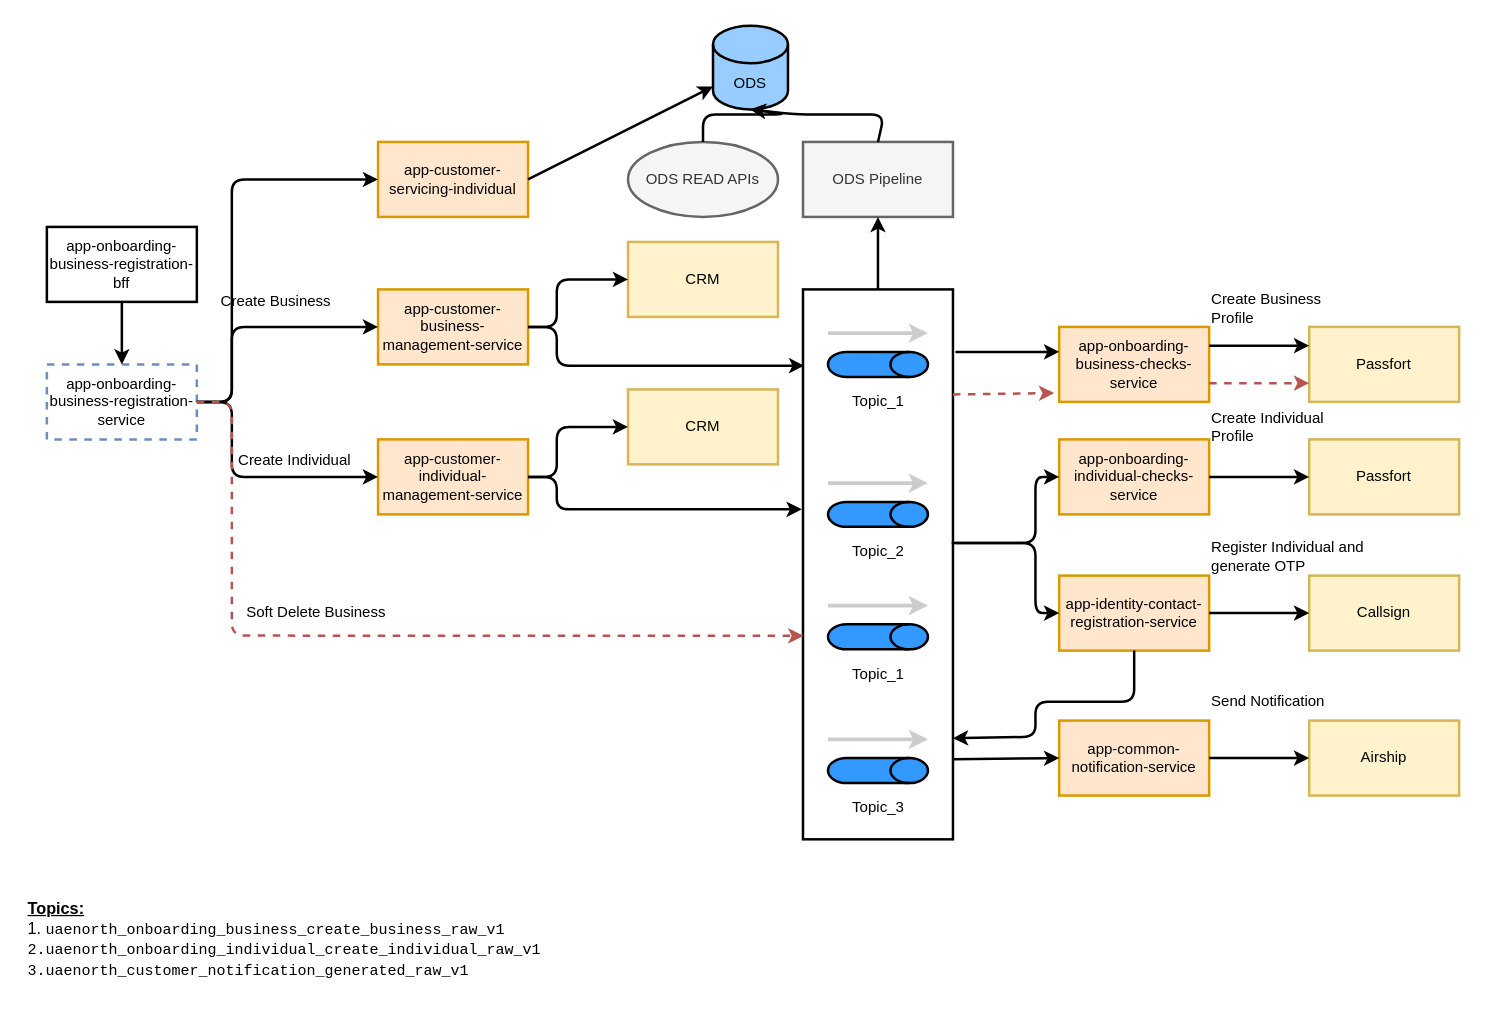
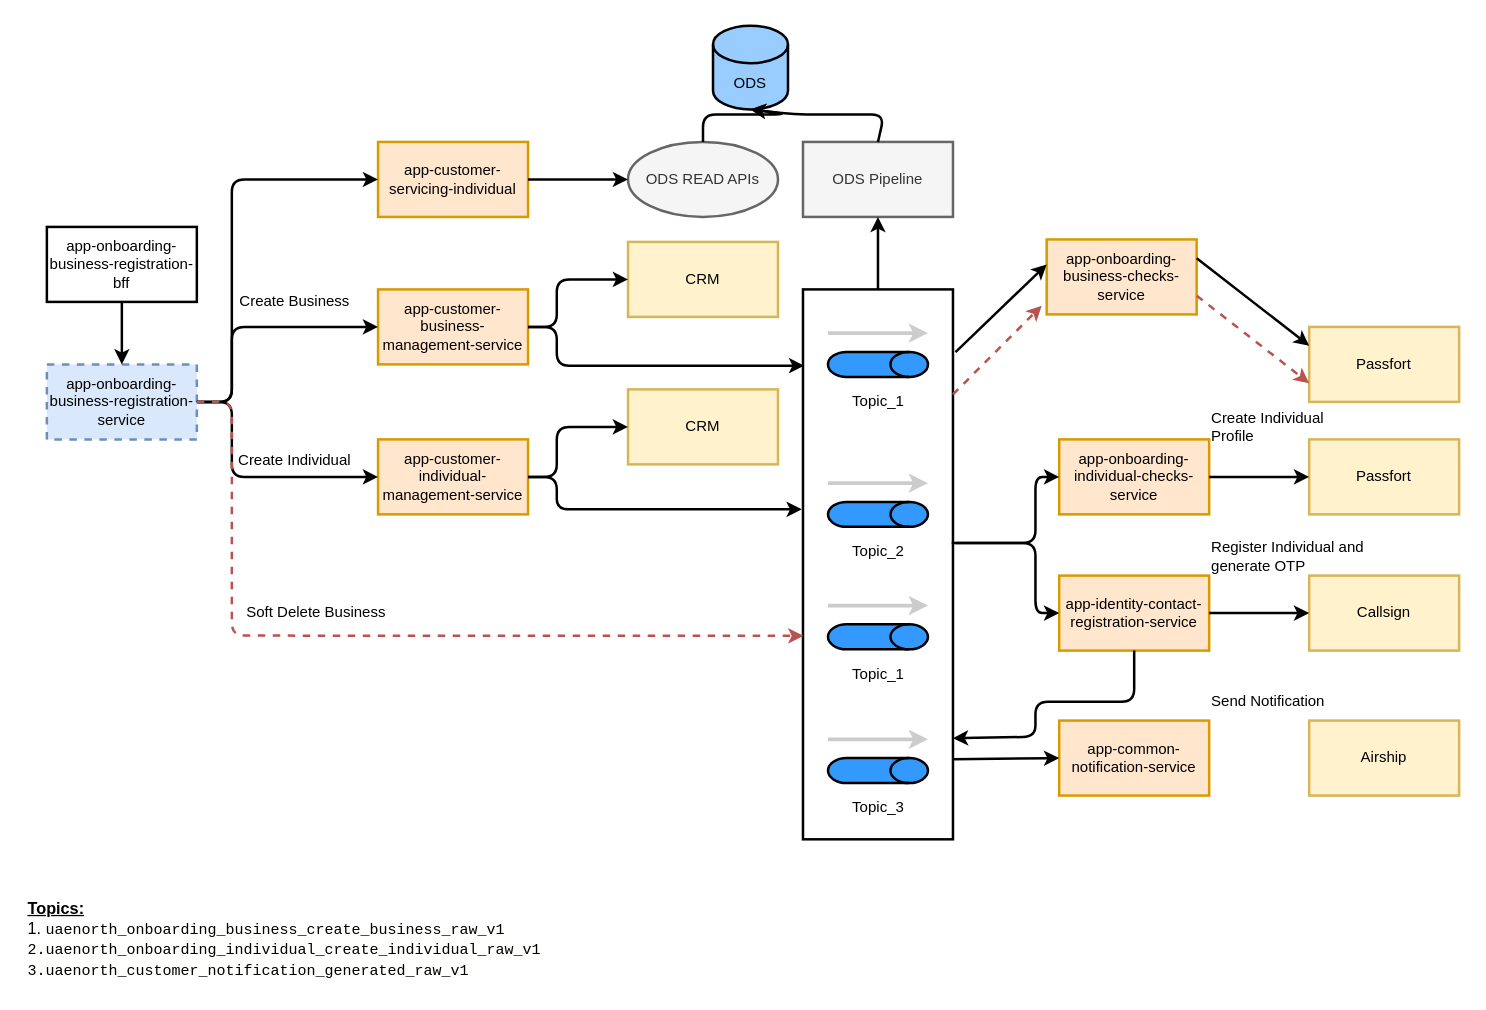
- <mxCell id="22" value="" style="endArrow=classic;html=1;fontColor=#FFFFFF;strokeWidth=2;exitX=1;exitY=0.5;exitDx=0;exitDy=0;" parent="1" source="5" target="21" edge="1"><mxGeometry width="50" height="50" relative="1" as="geometry"><mxPoint x="432" y="271" as="sourcePoint" /><mxPoint x="512" y="271" as="targetPoint" /></mxGeometry></mxCell>
+ <mxCell id="22" value="" style="endArrow=classic;html=1;fontColor=#FFFFFF;strokeWidth=2;exitX=1;exitY=0.5;exitDx=0;exitDy=0;entryX=0;entryY=0.5;entryDx=0;entryDy=0;" parent="1" source="5" target="20" edge="1"><mxGeometry width="50" height="50" relative="1" as="geometry"><mxPoint x="432" y="271" as="sourcePoint" /><mxPoint x="512" y="271" as="targetPoint" /></mxGeometry></mxCell>
- <mxCell id="11" value="Create Business" style="text;html=1;align=center;verticalAlign=middle;resizable=0;points=[];autosize=1;strokeColor=none;fontColor=#000000;" parent="1" vertex="1"><mxGeometry x="170" y="231" width="100" height="20" as="geometry" /></mxCell>
+ <mxCell id="11" value="Create Business" style="text;html=1;align=center;verticalAlign=middle;resizable=0;points=[];autosize=1;strokeColor=none;fontColor=#000000;" parent="1" vertex="1"><mxGeometry x="185" y="231" width="100" height="20" as="geometry" /></mxCell>
- <mxCell id="50" value="Create Business &lt;br&gt;Profile" style="text;html=1;align=left;verticalAlign=middle;resizable=0;points=[];autosize=1;strokeColor=none;fontColor=#000000;" parent="1" vertex="1"><mxGeometry x="967" y="231" width="100" height="30" as="geometry" /></mxCell>
- <mxCell id="44" value="app-onboarding-business-checks-service" style="rounded=0;whiteSpace=wrap;html=1;strokeWidth=2;fillColor=#ffe6cc;strokeColor=#d79b00;" parent="1" vertex="1"><mxGeometry x="847" y="261" width="120" height="60" as="geometry" /></mxCell>
+ <mxCell id="44" value="app-onboarding-business-checks-service" style="rounded=0;whiteSpace=wrap;html=1;strokeWidth=2;fillColor=#ffe6cc;strokeColor=#d79b00;" parent="1" vertex="1"><mxGeometry x="837" y="191" width="120" height="60" as="geometry" /></mxCell>
- <mxCell id="3" value="app-onboarding-business-registration-service" style="rounded=0;whiteSpace=wrap;html=1;strokeWidth=2;dashed=1;fillColor=#ffffff;strokeColor=#6c8ebf;" parent="1" vertex="1"><mxGeometry x="37" y="291" width="120" height="60" as="geometry" /></mxCell>
+ <mxCell id="3" value="app-onboarding-business-registration-service" style="rounded=0;whiteSpace=wrap;html=1;strokeWidth=2;dashed=1;fillColor=#dae8fc;strokeColor=#6c8ebf;" parent="1" vertex="1"><mxGeometry x="37" y="291" width="120" height="60" as="geometry" /></mxCell>
- <mxCell id="43" value="" style="endArrow=classic;html=1;fontColor=#FFFFFF;strokeWidth=2;entryX=0;entryY=0.5;entryDx=0;entryDy=0;exitX=1;exitY=0.5;exitDx=0;exitDy=0;" parent="1" source="37" target="36" edge="1"><mxGeometry width="50" height="50" relative="1" as="geometry"><mxPoint x="997" y="586" as="sourcePoint" /><mxPoint x="1017" y="566" as="targetPoint" /><Array as="points" /></mxGeometry></mxCell>
